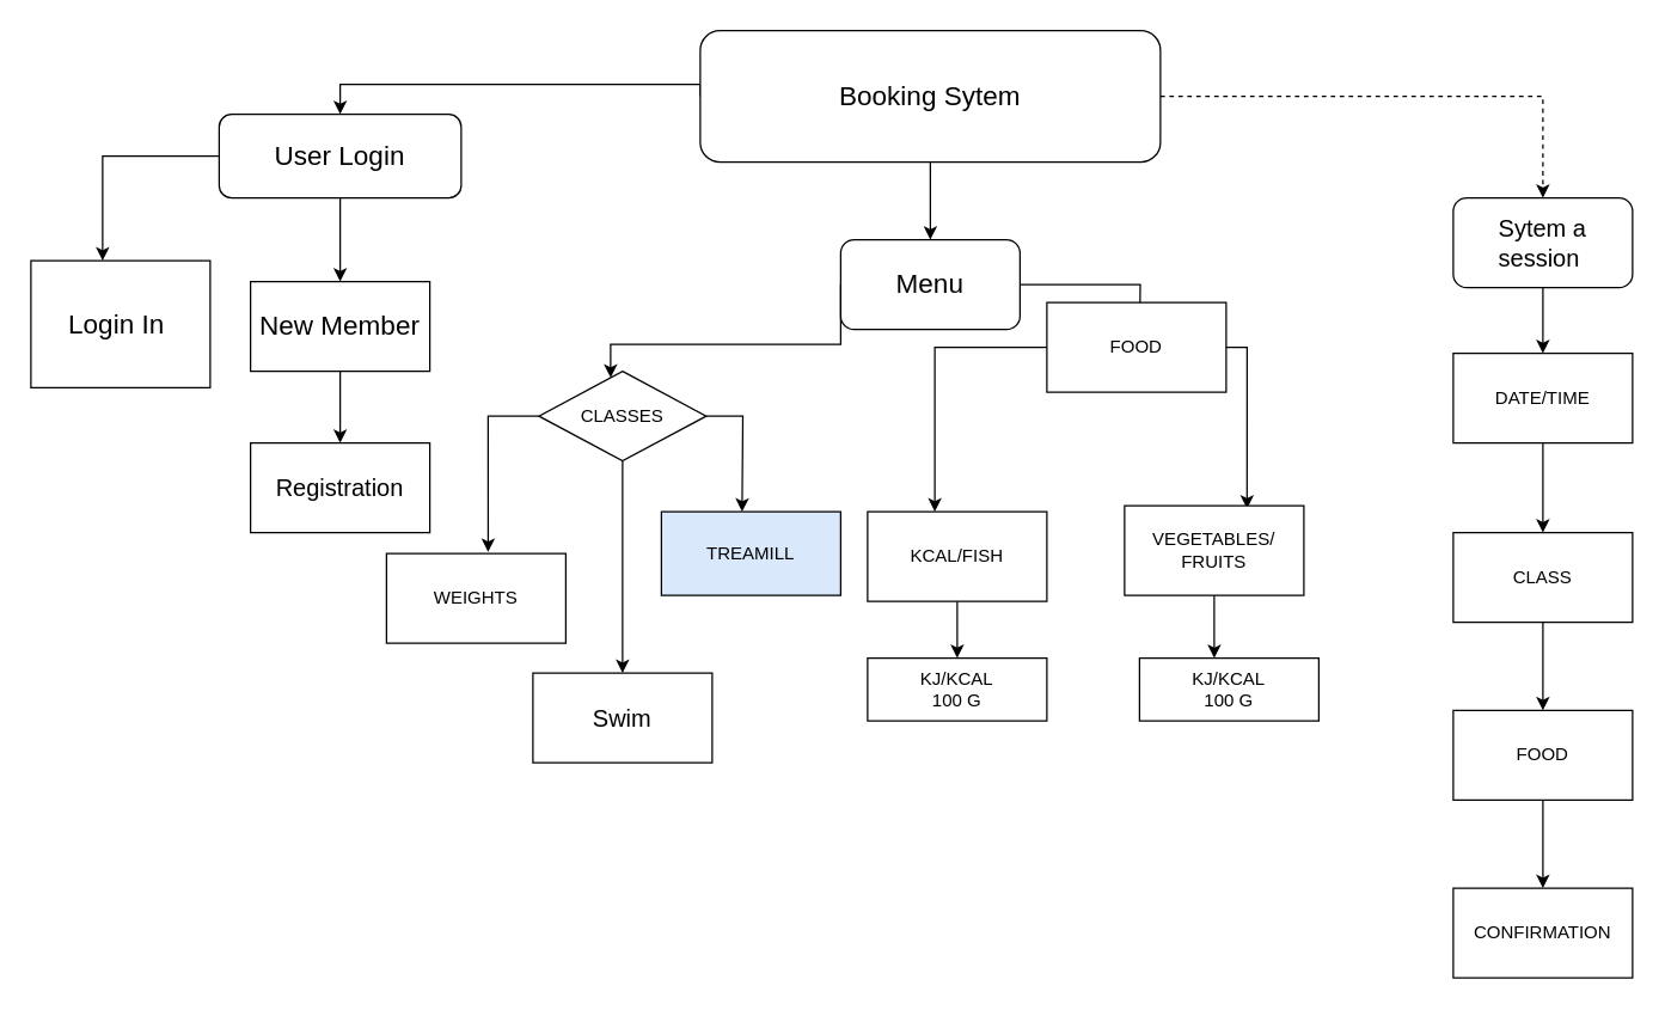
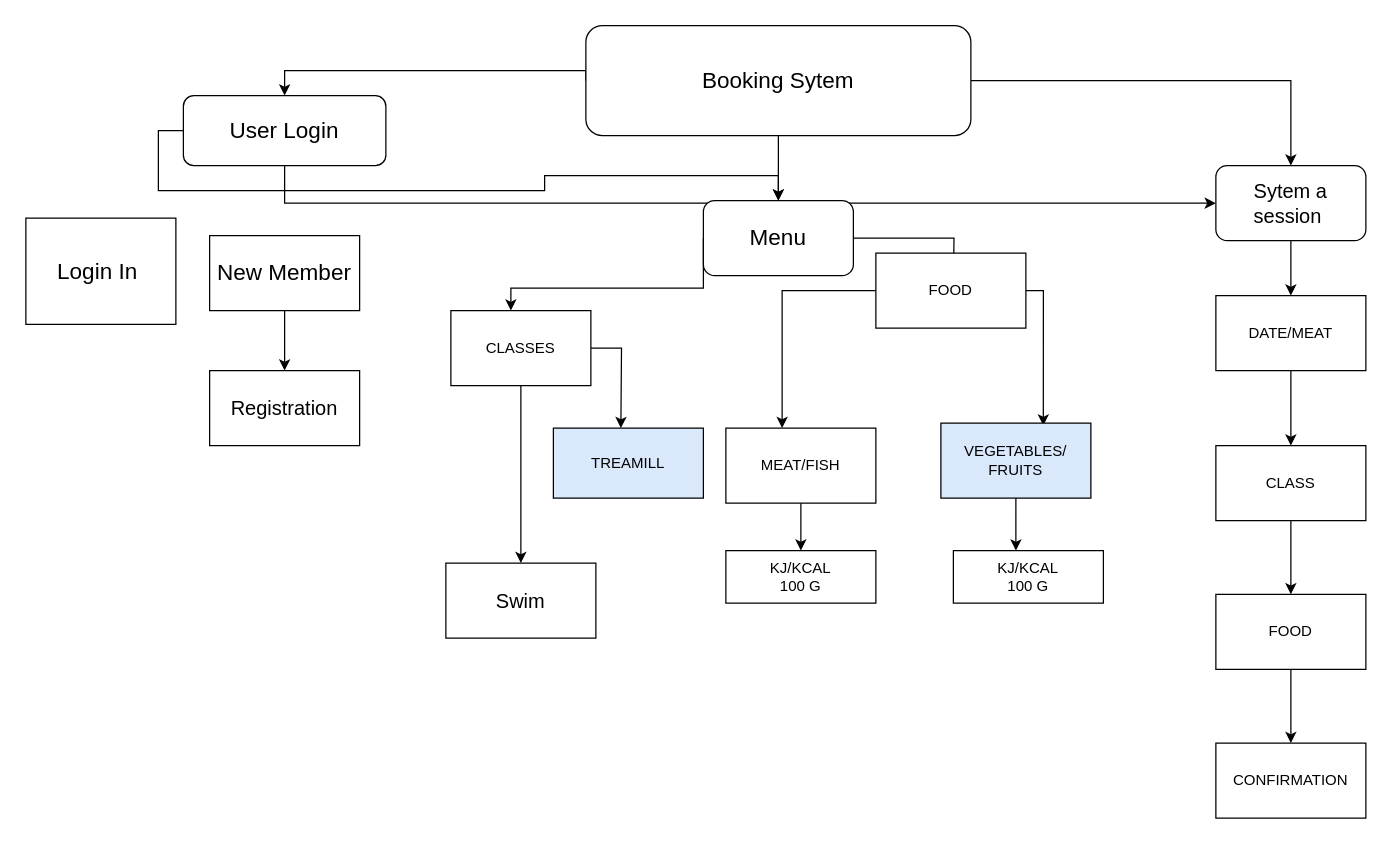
- <mxCell id="4" style="edgeStyle=orthogonalEdgeStyle;rounded=0;orthogonalLoop=1;jettySize=auto;html=1;entryX=0.5;entryY=0;entryDx=0;entryDy=0;dashed=1;" edge="1" parent="1" source="5" target="33"><mxGeometry relative="1" as="geometry" /></mxCell>
+ <mxCell id="4" style="edgeStyle=orthogonalEdgeStyle;rounded=0;orthogonalLoop=1;jettySize=auto;html=1;entryX=0.5;entryY=0;entryDx=0;entryDy=0;" edge="1" parent="1" source="5" target="33"><mxGeometry relative="1" as="geometry" /></mxCell>
- <mxCell id="7" style="edgeStyle=orthogonalEdgeStyle;rounded=0;orthogonalLoop=1;jettySize=auto;html=1;exitX=0;exitY=0.5;exitDx=0;exitDy=0;entryX=0.4;entryY=0;entryDx=0;entryDy=0;entryPerimeter=0;" edge="1" parent="1" source="8" target="9"><mxGeometry relative="1" as="geometry" /></mxCell>
+ <mxCell id="7" style="edgeStyle=orthogonalEdgeStyle;rounded=0;orthogonalLoop=1;jettySize=auto;html=1;exitX=0;exitY=0.5;exitDx=0;exitDy=0;" edge="1" parent="1" source="8" target="15"><mxGeometry relative="1" as="geometry" /></mxCell>
- <mxCell id="6" style="edgeStyle=orthogonalEdgeStyle;rounded=0;orthogonalLoop=1;jettySize=auto;html=1;entryX=0.5;entryY=0;entryDx=0;entryDy=0;exitX=0.5;exitY=1;exitDx=0;exitDy=0;" edge="1" parent="1" source="8" target="11"><mxGeometry relative="1" as="geometry"><mxPoint x="328" y="272" as="sourcePoint" /></mxGeometry></mxCell>
+ <mxCell id="6" style="edgeStyle=orthogonalEdgeStyle;rounded=0;orthogonalLoop=1;jettySize=auto;html=1;exitX=0.5;exitY=1;exitDx=0;exitDy=0;" edge="1" parent="1" source="8" target="33"><mxGeometry relative="1" as="geometry"><mxPoint x="328" y="272" as="sourcePoint" /></mxGeometry></mxCell>
- <mxCell id="37" value="DATE/TIME" style="rounded=0;whiteSpace=wrap;html=1;" vertex="1" parent="1"><mxGeometry x="972" y="236" width="120" height="60" as="geometry" /></mxCell>
+ <mxCell id="37" value="DATE/MEAT" style="rounded=0;whiteSpace=wrap;html=1;" vertex="1" parent="1"><mxGeometry x="972" y="236" width="120" height="60" as="geometry" /></mxCell>
- <mxCell id="22" value="CLASSES" style="rhombus;whiteSpace=wrap;html=1;" vertex="1" parent="1"><mxGeometry x="360" y="248" width="112" height="60" as="geometry" /></mxCell>
+ <mxCell id="22" value="CLASSES" style="rounded=0;whiteSpace=wrap;html=1;" vertex="1" parent="1"><mxGeometry x="360" y="248" width="112" height="60" as="geometry" /></mxCell>
- <mxCell id="19" style="edgeStyle=orthogonalEdgeStyle;rounded=0;orthogonalLoop=1;jettySize=auto;html=1;exitX=0;exitY=0.5;exitDx=0;exitDy=0;entryX=0.567;entryY=-0.017;entryDx=0;entryDy=0;entryPerimeter=0;" edge="1" parent="1" source="22" target="24"><mxGeometry relative="1" as="geometry" /></mxCell>
- <mxCell id="29" value="VEGETABLES/&lt;br&gt;FRUITS" style="rounded=0;whiteSpace=wrap;html=1;" vertex="1" parent="1"><mxGeometry x="752" y="338" width="120" height="60" as="geometry" /></mxCell>
+ <mxCell id="29" value="VEGETABLES/&lt;br&gt;FRUITS" style="rounded=0;whiteSpace=wrap;html=1;fillColor=#dae8fc;" vertex="1" parent="1"><mxGeometry x="752" y="338" width="120" height="60" as="geometry" /></mxCell>
- <mxCell id="31" value="KCAL/FISH" style="rounded=0;whiteSpace=wrap;html=1;" vertex="1" parent="1"><mxGeometry x="580" y="342" width="120" height="60" as="geometry" /></mxCell>
+ <mxCell id="31" value="MEAT/FISH" style="rounded=0;whiteSpace=wrap;html=1;" vertex="1" parent="1"><mxGeometry x="580" y="342" width="120" height="60" as="geometry" /></mxCell>
- <mxCell id="24" value="WEIGHTS" style="rounded=0;whiteSpace=wrap;html=1;" vertex="1" parent="1"><mxGeometry x="258" y="370" width="120" height="60" as="geometry" /></mxCell>
